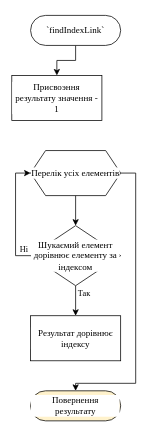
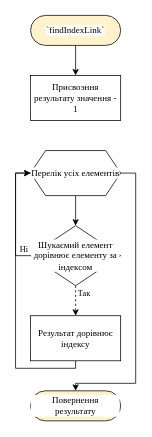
- <mxCell id="3" value="`&lt;span style=&quot;&quot;&gt;findIndexLink&lt;/span&gt;&lt;span&gt;`&lt;/span&gt;" style="rounded=1;whiteSpace=wrap;html=1;arcSize=50;fontFamily=Times New Roman;labelBackgroundColor=#ffffff;" vertex="1" parent="1"><mxGeometry x="40" y="20" width="120" height="40" as="geometry" /></mxCell>
+ <mxCell id="3" value="`&lt;span style=&quot;&quot;&gt;findIndexLink&lt;/span&gt;&lt;span&gt;`&lt;/span&gt;" style="rounded=1;whiteSpace=wrap;html=1;arcSize=50;fontFamily=Times New Roman;labelBackgroundColor=#ffffff;fillColor=#fff2cc;" vertex="1" parent="1"><mxGeometry x="40" y="20" width="120" height="40" as="geometry" /></mxCell>
- <mxCell id="4" value="Присвоэння результату значення - 1" style="rounded=0;whiteSpace=wrap;html=1;fontFamily=Times New Roman;labelBackgroundColor=#ffffff;" vertex="1" parent="1"><mxGeometry x="15" y="100" width="120" height="60" as="geometry" /></mxCell>
+ <mxCell id="4" value="Присвоэння результату значення - 1" style="rounded=0;whiteSpace=wrap;html=1;fontFamily=Times New Roman;labelBackgroundColor=#ffffff;" vertex="1" parent="1"><mxGeometry x="40" y="100" width="120" height="60" as="geometry" /></mxCell>
- <mxCell id="8" value="" style="edgeStyle=orthogonalEdgeStyle;rounded=0;orthogonalLoop=1;jettySize=auto;html=1;fontFamily=Times New Roman;labelBackgroundColor=#ffffff;" edge="1" parent="1" source="12" target="14"><mxGeometry relative="1" as="geometry" /></mxCell>
+ <mxCell id="8" value="" style="edgeStyle=orthogonalEdgeStyle;rounded=0;orthogonalLoop=1;jettySize=auto;html=1;fontFamily=Times New Roman;labelBackgroundColor=#ffffff;dashed=1;" edge="1" parent="1" source="12" target="14"><mxGeometry relative="1" as="geometry" /></mxCell>
+ <mxCell id="13" style="edgeStyle=orthogonalEdgeStyle;rounded=0;orthogonalLoop=1;jettySize=auto;html=1;entryX=0;entryY=0.5;entryDx=0;entryDy=0;fontFamily=Times New Roman;labelBackgroundColor=#ffffff;" edge="1" parent="1" source="14" target="7"><mxGeometry relative="1" as="geometry"><Array as="points"><mxPoint x="100" y="490" /><mxPoint x="20" y="490" /><mxPoint x="20" y="230" /></Array></mxGeometry></mxCell>
